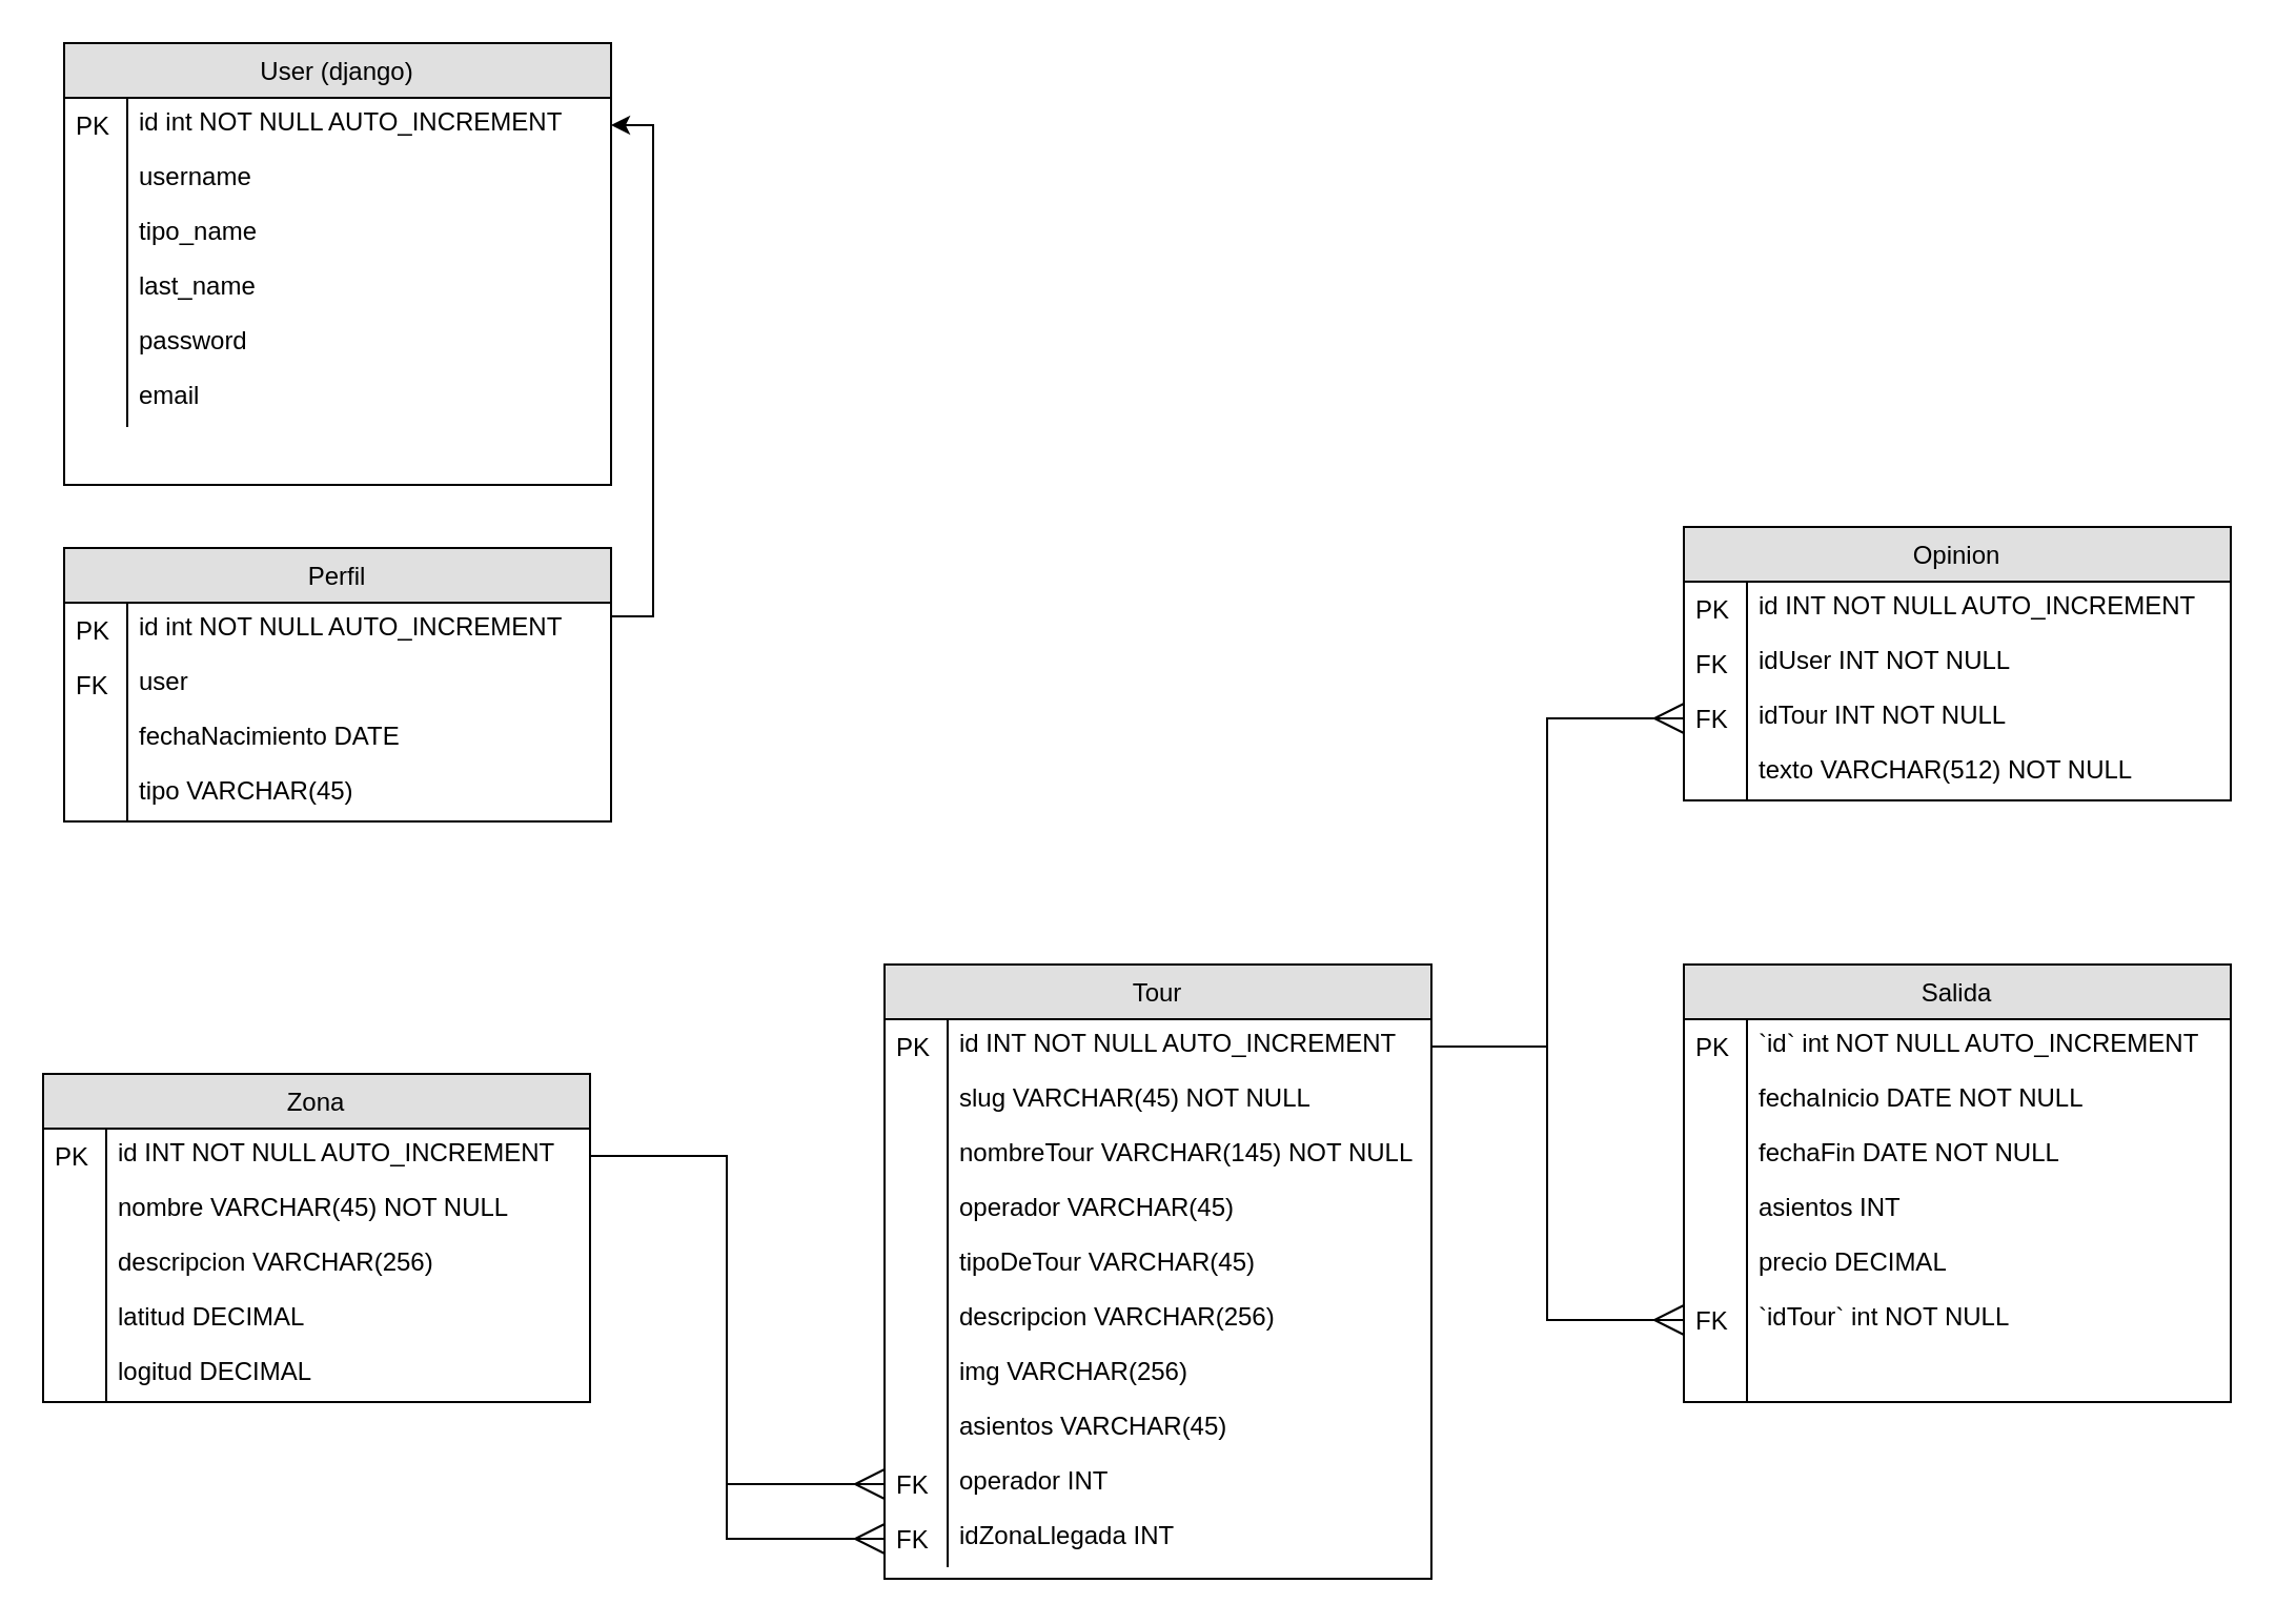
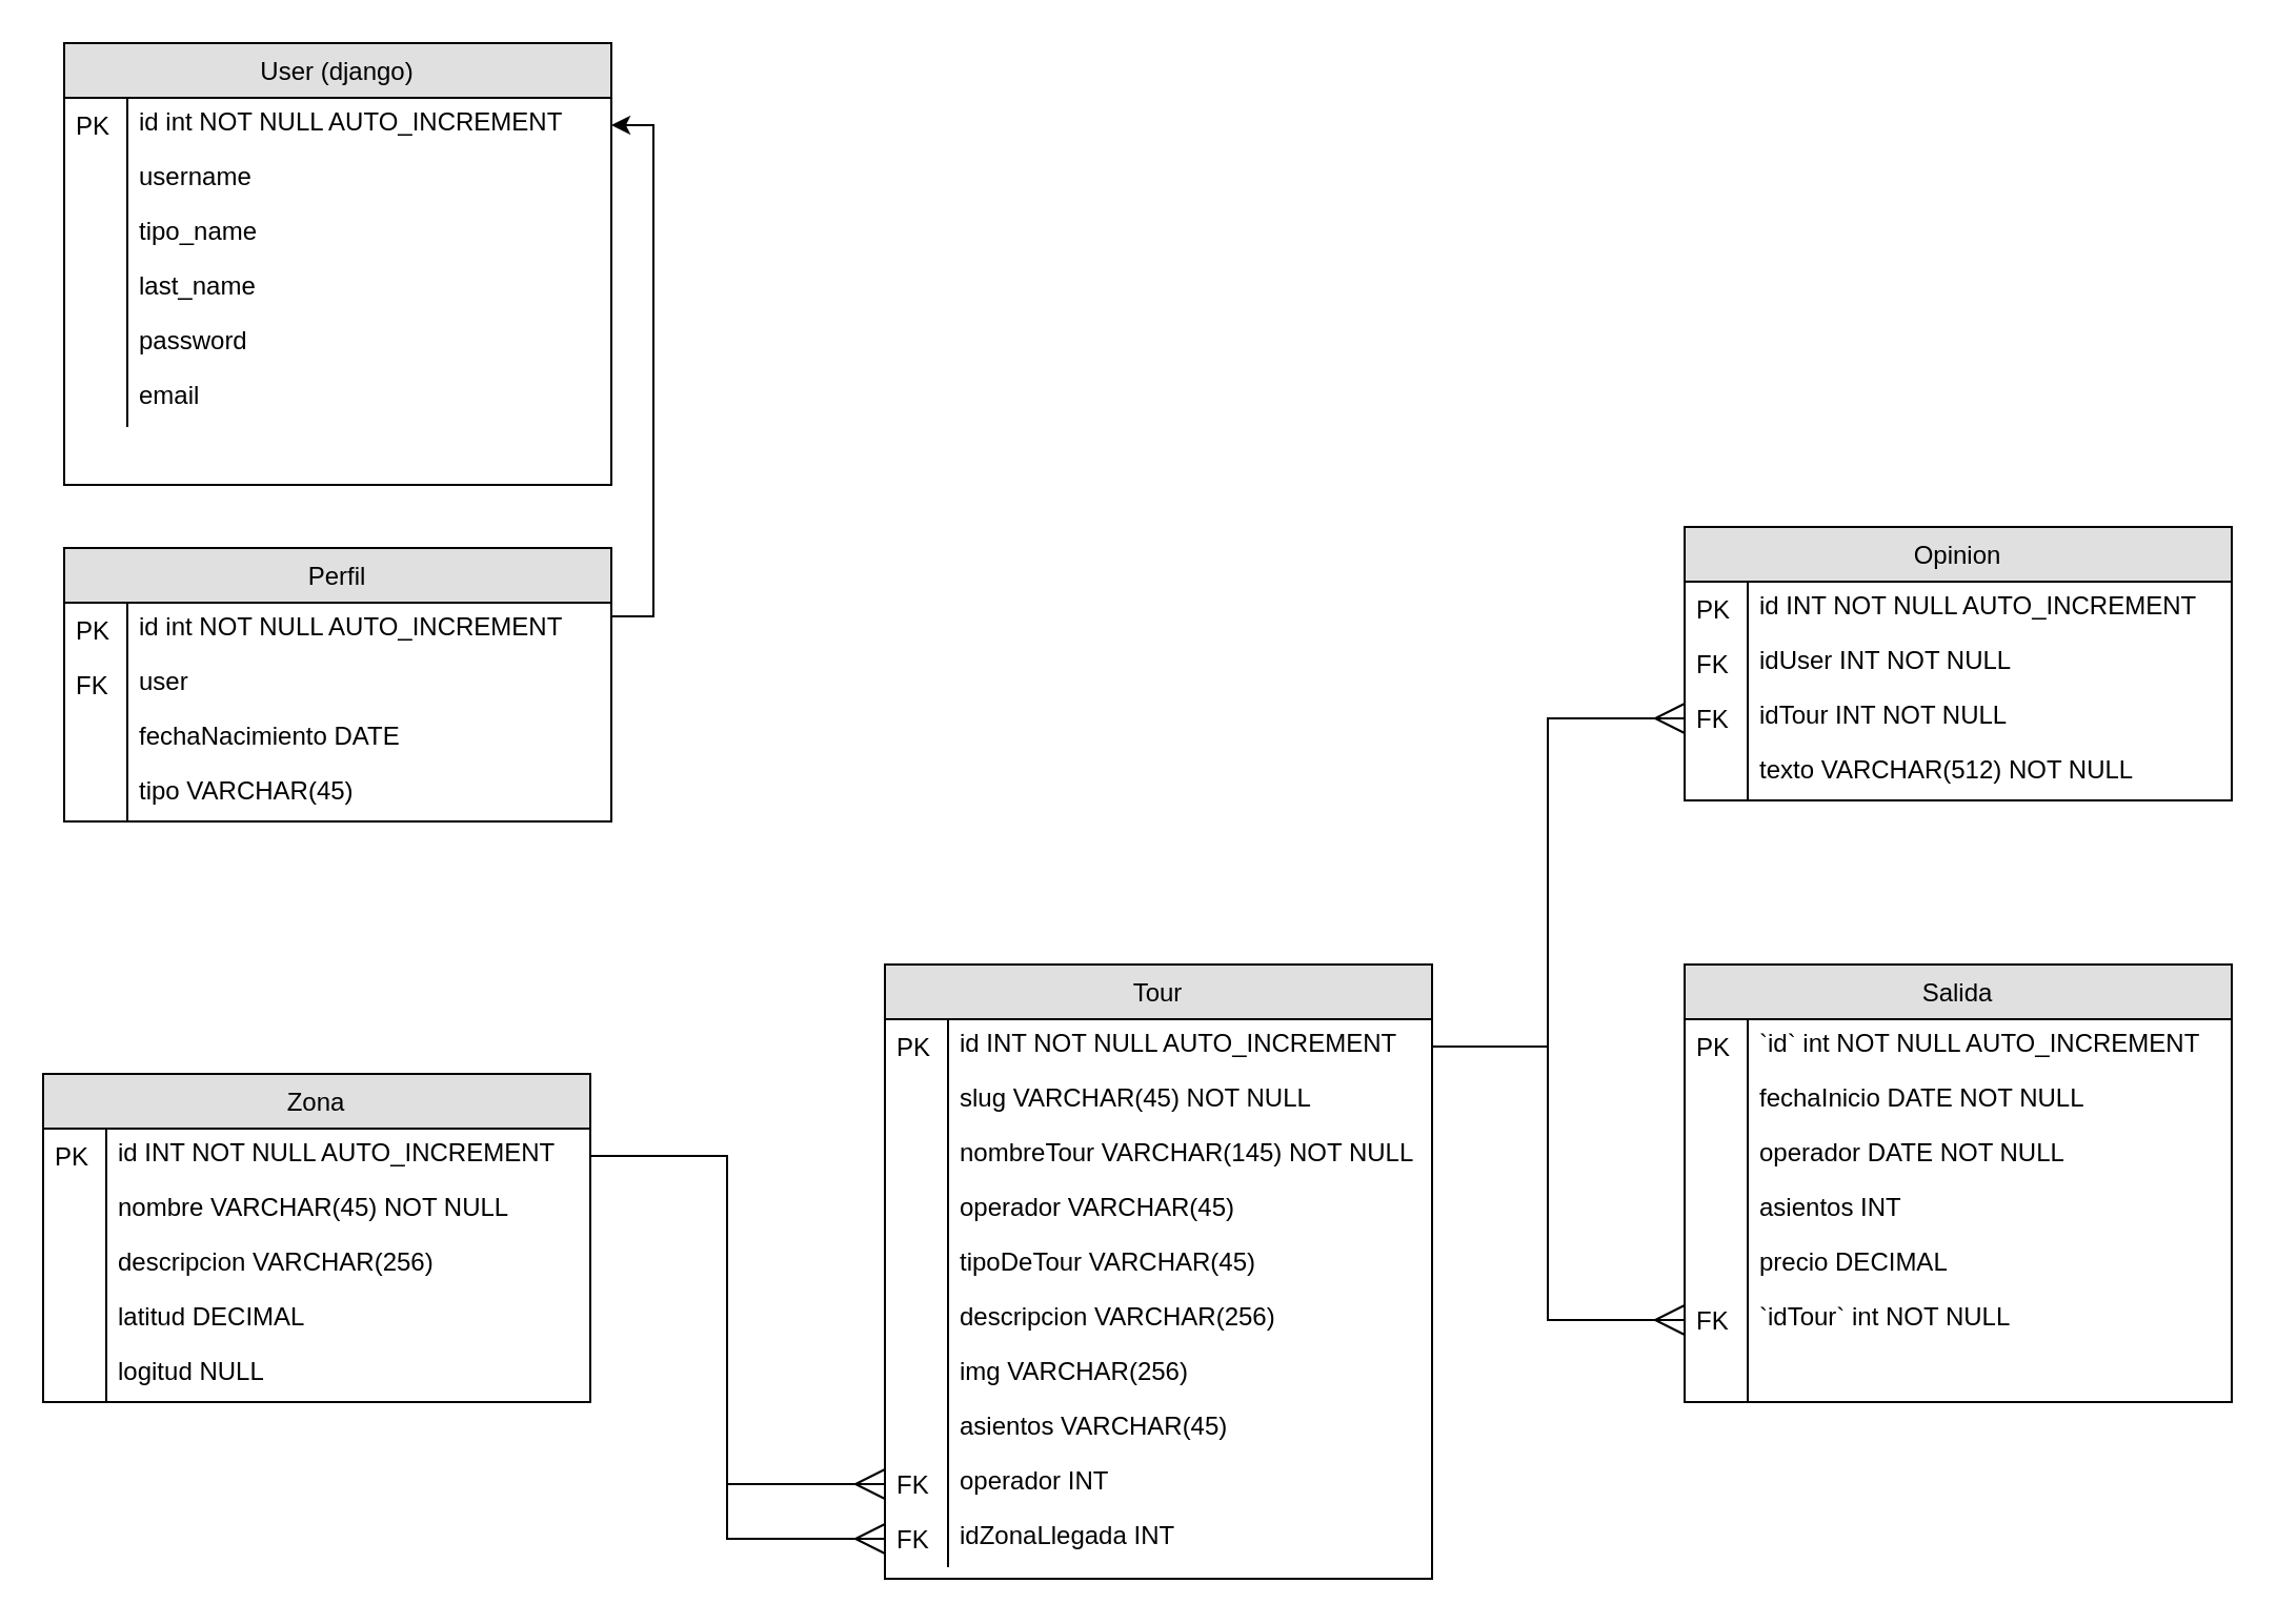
- <mxCell id="39" value="fechaFin DATE NOT NULL" style="shape=partialRectangle;top=0;left=0;right=0;bottom=0;align=left;verticalAlign=top;spacingTop=-2;fillColor=none;spacingLeft=34;spacingRight=4;overflow=hidden;rotatable=0;points=[[0,0.5],[1,0.5]];portConstraint=eastwest;dropTarget=0;" parent="34" vertex="1"><mxGeometry y="78" width="260" height="26" as="geometry" /></mxCell>
+ <mxCell id="39" value="operador DATE NOT NULL" style="shape=partialRectangle;top=0;left=0;right=0;bottom=0;align=left;verticalAlign=top;spacingTop=-2;fillColor=none;spacingLeft=34;spacingRight=4;overflow=hidden;rotatable=0;points=[[0,0.5],[1,0.5]];portConstraint=eastwest;dropTarget=0;" parent="34" vertex="1"><mxGeometry y="78" width="260" height="26" as="geometry" /></mxCell>
- <mxCell id="11" value="logitud DECIMAL" style="shape=partialRectangle;top=0;left=0;right=0;bottom=0;align=left;verticalAlign=top;spacingTop=-2;fillColor=none;spacingLeft=34;spacingRight=4;overflow=hidden;rotatable=0;points=[[0,0.5],[1,0.5]];portConstraint=eastwest;dropTarget=0;" parent="2" vertex="1"><mxGeometry y="130" width="260" height="26" as="geometry" /></mxCell>
+ <mxCell id="11" value="logitud NULL" style="shape=partialRectangle;top=0;left=0;right=0;bottom=0;align=left;verticalAlign=top;spacingTop=-2;fillColor=none;spacingLeft=34;spacingRight=4;overflow=hidden;rotatable=0;points=[[0,0.5],[1,0.5]];portConstraint=eastwest;dropTarget=0;" parent="2" vertex="1"><mxGeometry y="130" width="260" height="26" as="geometry" /></mxCell>
